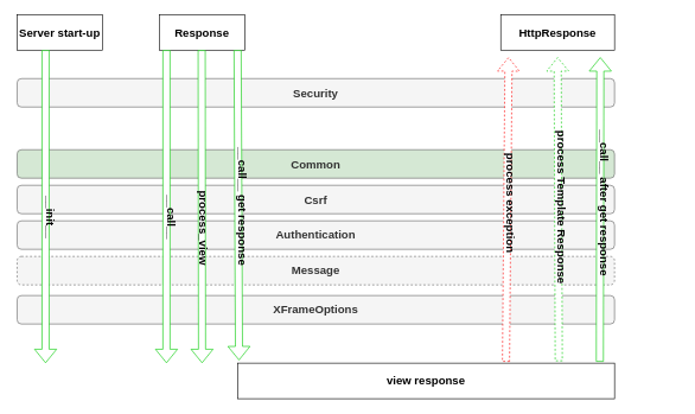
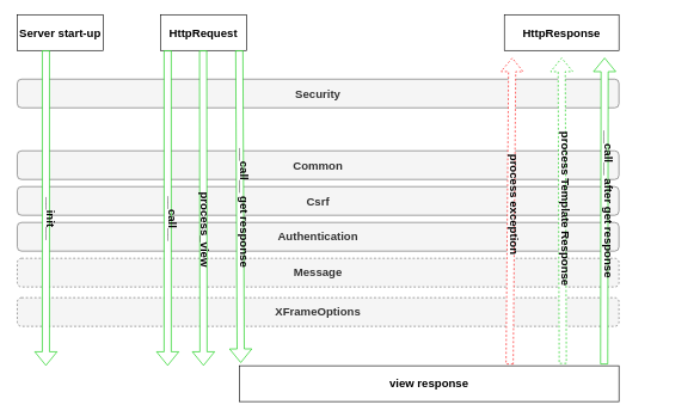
- <mxCell id="9" value="Response" style="rounded=0;whiteSpace=wrap;html=1;fontStyle=1;fontSize=16;" parent="1" vertex="1"><mxGeometry x="223" y="20" width="120" height="50" as="geometry" /></mxCell>
+ <mxCell id="9" value="HttpRequest" style="rounded=0;whiteSpace=wrap;html=1;fontStyle=1;fontSize=16;" parent="1" vertex="1"><mxGeometry x="223" y="20" width="120" height="50" as="geometry" /></mxCell>
- <mxCell id="5" value="Common" style="rounded=1;whiteSpace=wrap;html=1;fontSize=16;fontStyle=1;fillColor=#d5e8d4;strokeColor=#666666;fontColor=#333333;" parent="1" vertex="1"><mxGeometry x="23" y="210" width="840" height="40" as="geometry" /></mxCell>
+ <mxCell id="5" value="Common" style="rounded=1;whiteSpace=wrap;html=1;fontSize=16;fontStyle=1;fillColor=#f5f5f5;strokeColor=#666666;fontColor=#333333;" parent="1" vertex="1"><mxGeometry x="23" y="210" width="840" height="40" as="geometry" /></mxCell>
- <mxCell id="2" value="XFrameOptions" style="rounded=1;whiteSpace=wrap;html=1;fontSize=16;fontStyle=1;fillColor=#f5f5f5;strokeColor=#666666;fontColor=#333333;" parent="1" vertex="1"><mxGeometry x="23" y="415" width="840" height="40" as="geometry" /></mxCell>
+ <mxCell id="2" value="XFrameOptions" style="rounded=1;whiteSpace=wrap;html=1;fontSize=16;fontStyle=1;fillColor=#f5f5f5;strokeColor=#666666;fontColor=#333333;dashed=1;" parent="1" vertex="1"><mxGeometry x="23" y="415" width="840" height="40" as="geometry" /></mxCell>
